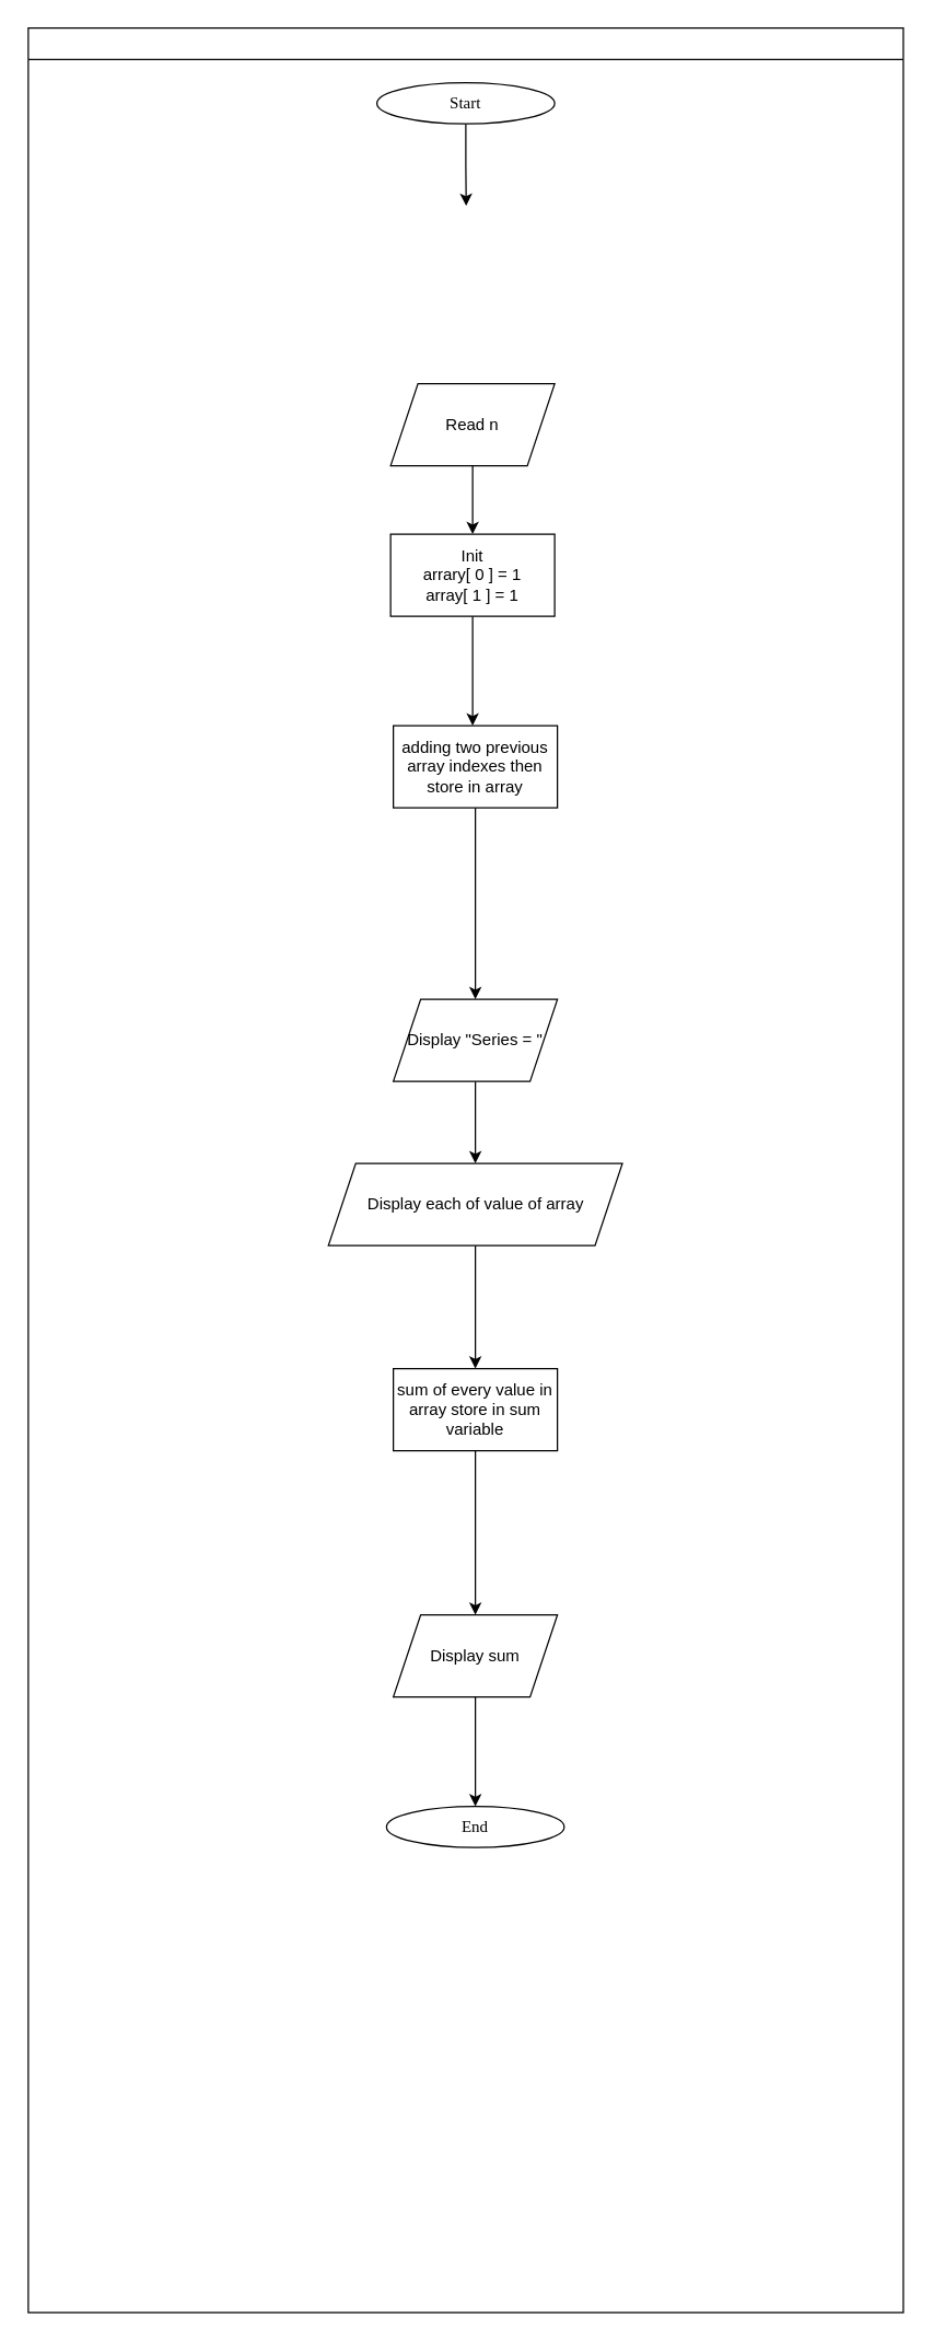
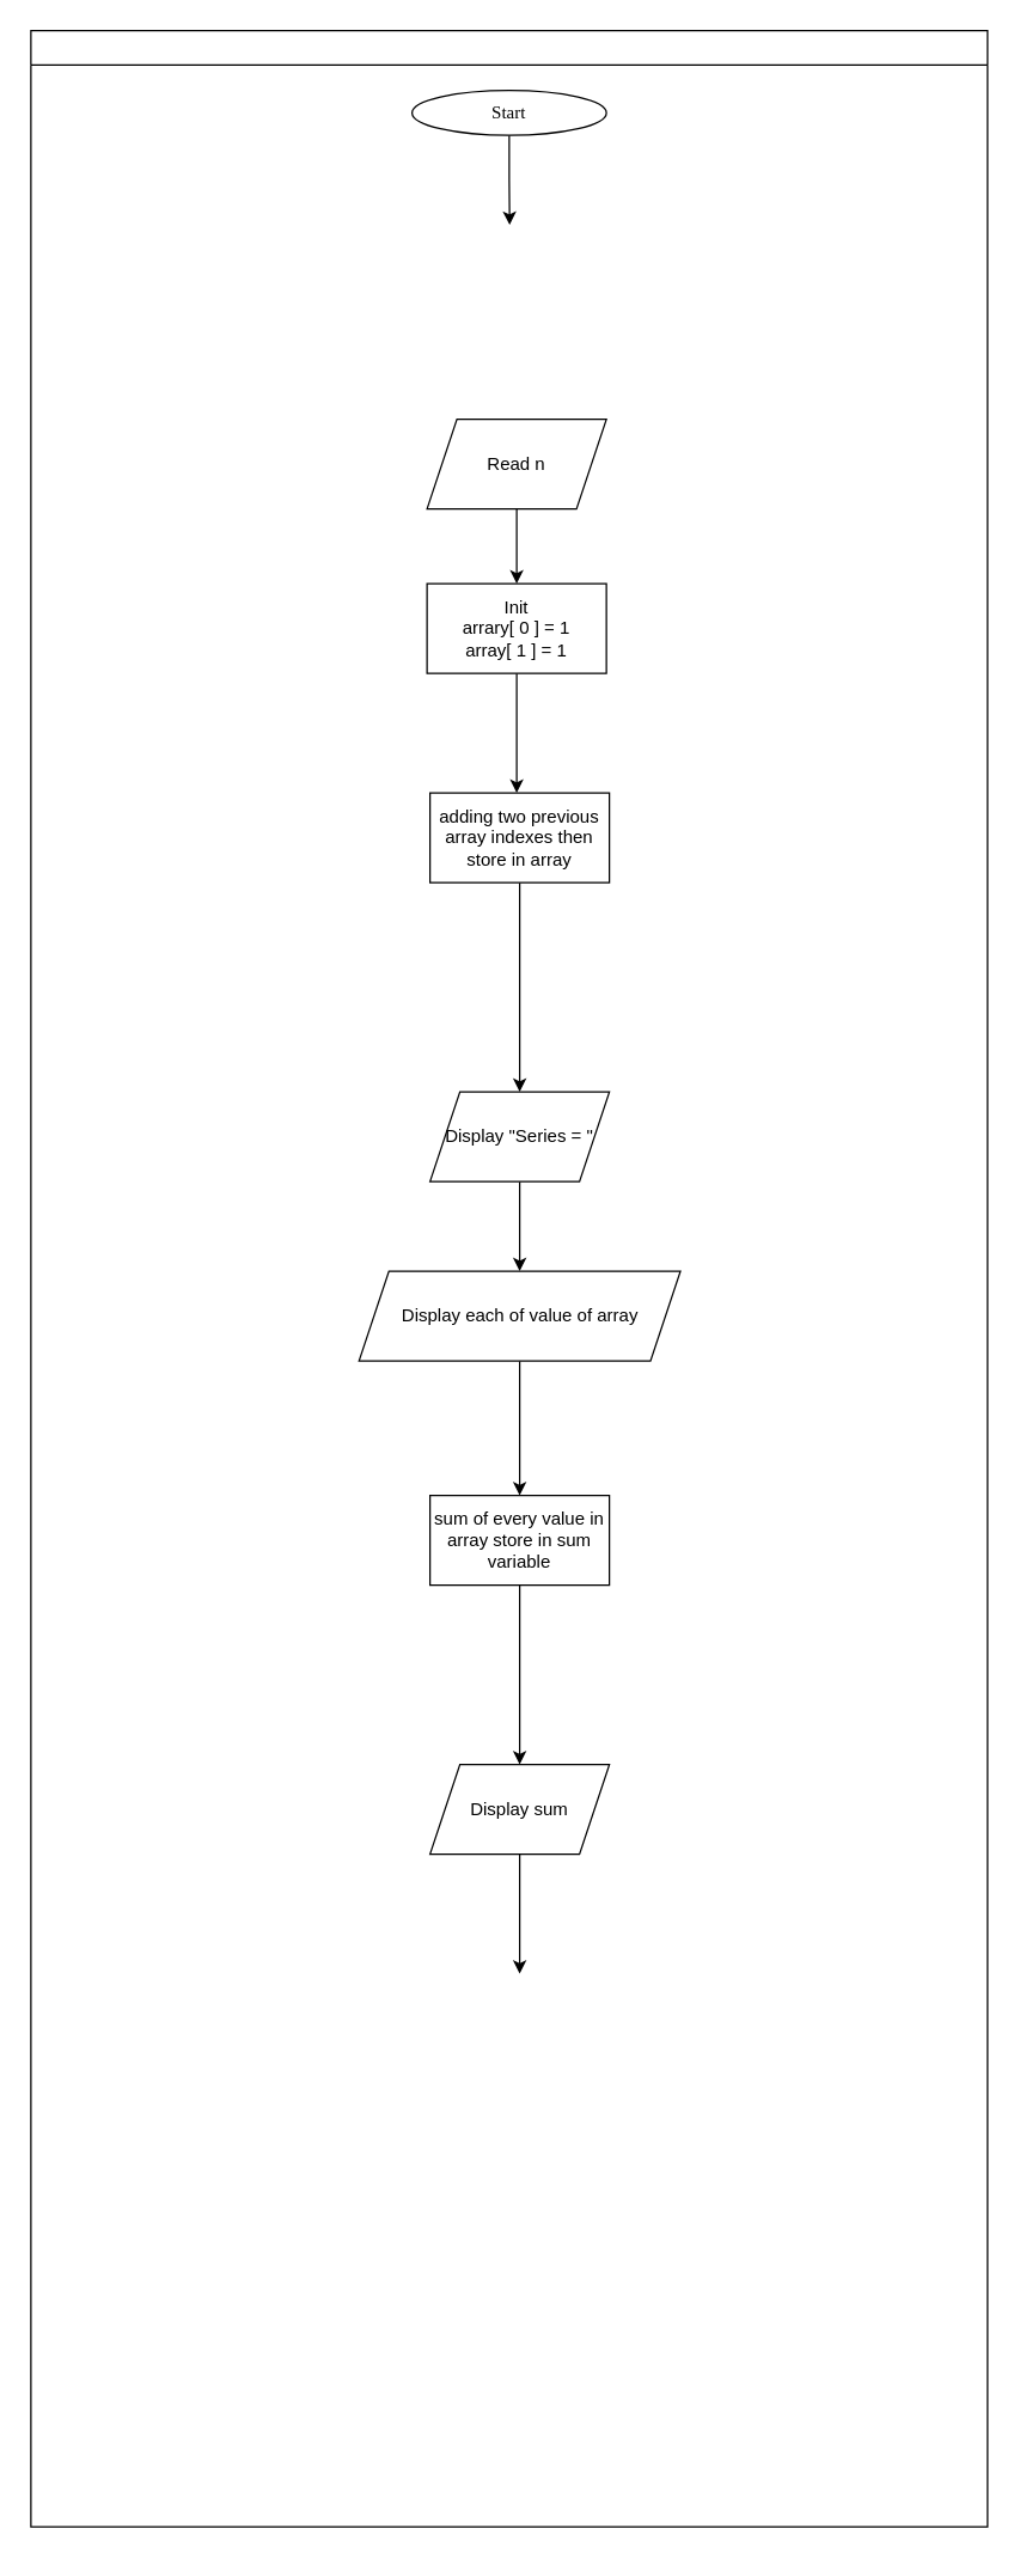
- <mxCell id="19" value="&lt;font data-font-src=&quot;https://fonts.googleapis.com/css?family=Sarabun&quot; face=&quot;Sarabun&quot;&gt;End&lt;/font&gt;" style="ellipse;whiteSpace=wrap;html=1;" vertex="1" parent="2"><mxGeometry x="262" y="1300" width="130" height="30" as="geometry" /></mxCell>
